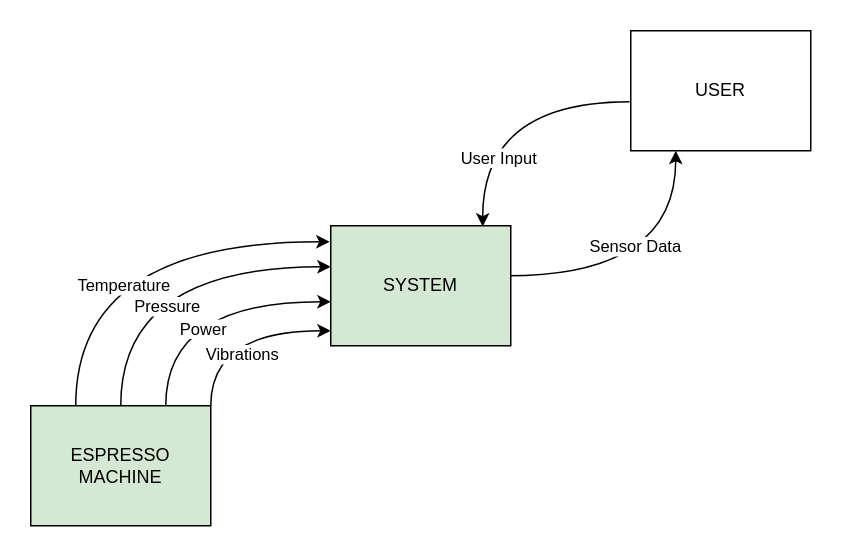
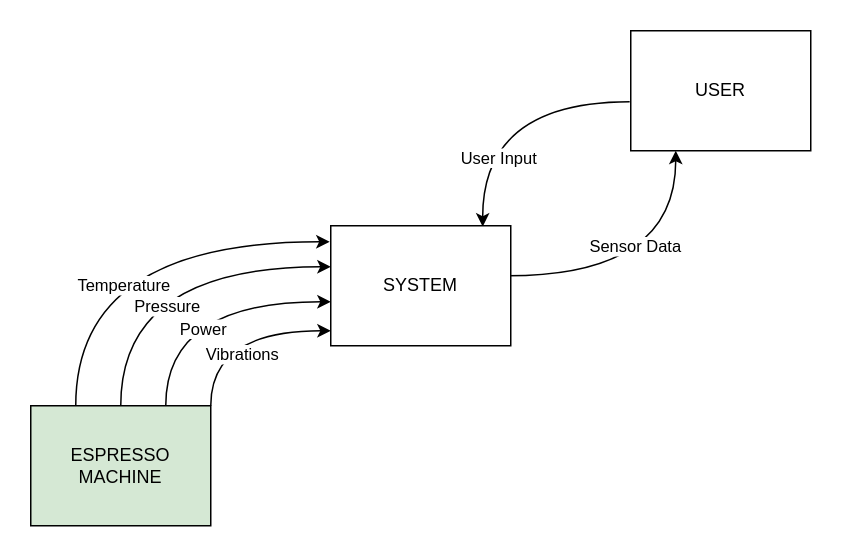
- <mxCell id="6" value="SYSTEM" style="rounded=0;whiteSpace=wrap;html=1;fillColor=#d5e8d4;" parent="1" vertex="1"><mxGeometry x="220" y="150" width="120" height="80" as="geometry" /></mxCell>
+ <mxCell id="6" value="SYSTEM" style="rounded=0;whiteSpace=wrap;html=1;" parent="1" vertex="1"><mxGeometry x="220" y="150" width="120" height="80" as="geometry" /></mxCell>
